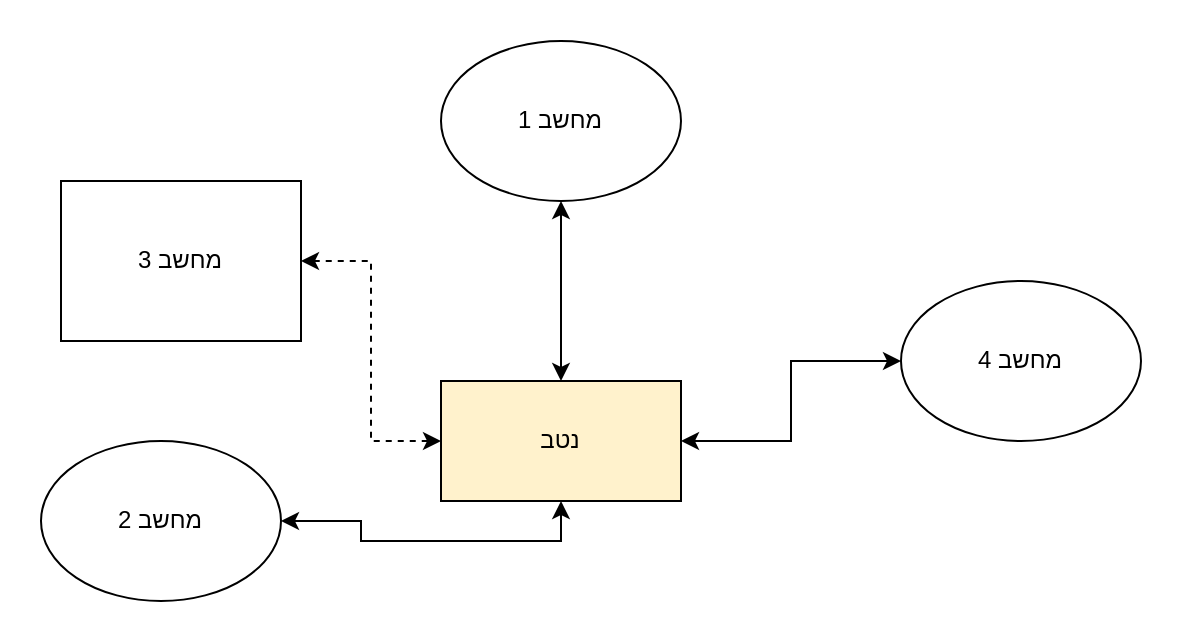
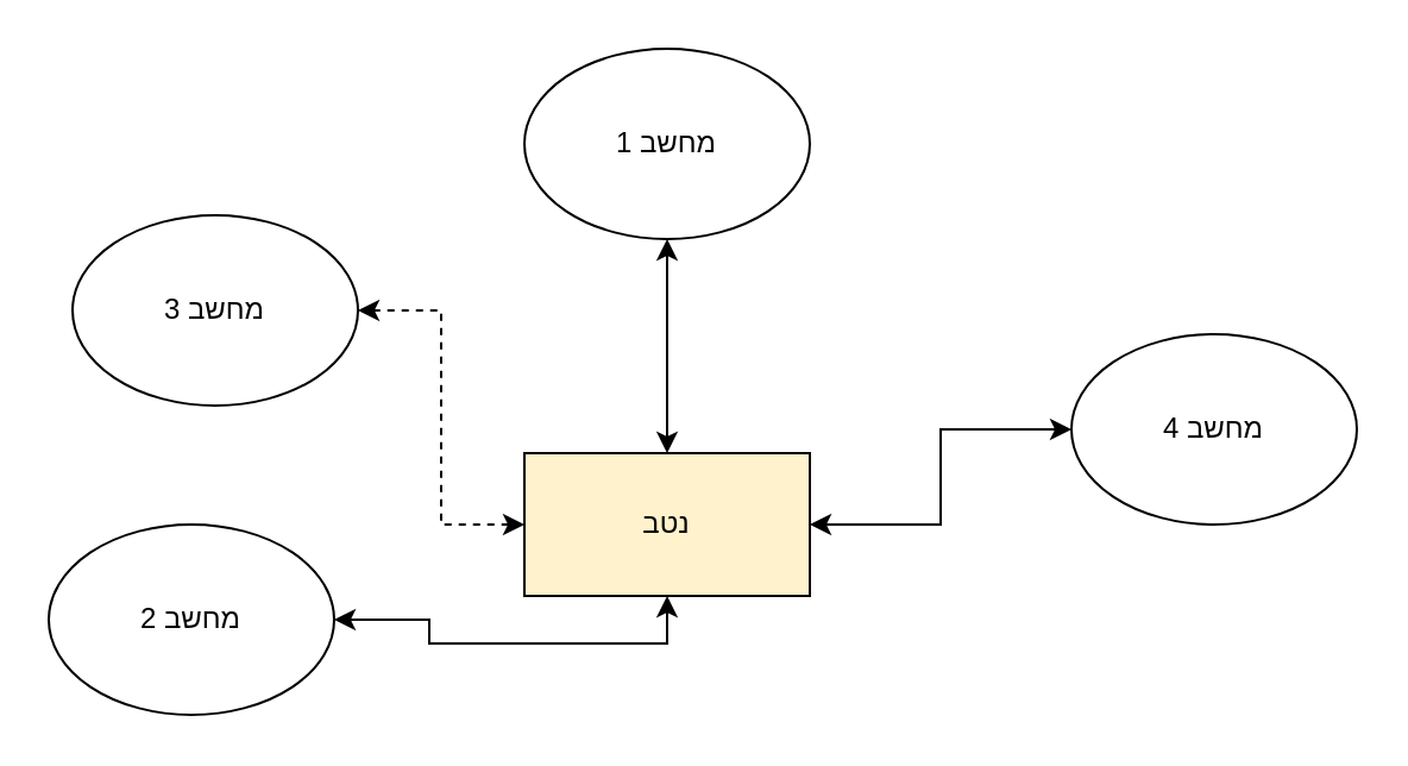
- <mxCell id="8" value="מחשב 3" style="whiteSpace=wrap;html=1;rounded=0;" vertex="1" parent="1"><mxGeometry x="30" y="90" width="120" height="80" as="geometry" /></mxCell>
+ <mxCell id="8" value="מחשב 3" style="ellipse;whiteSpace=wrap;html=1;" vertex="1" parent="1"><mxGeometry x="30" y="90" width="120" height="80" as="geometry" /></mxCell>
